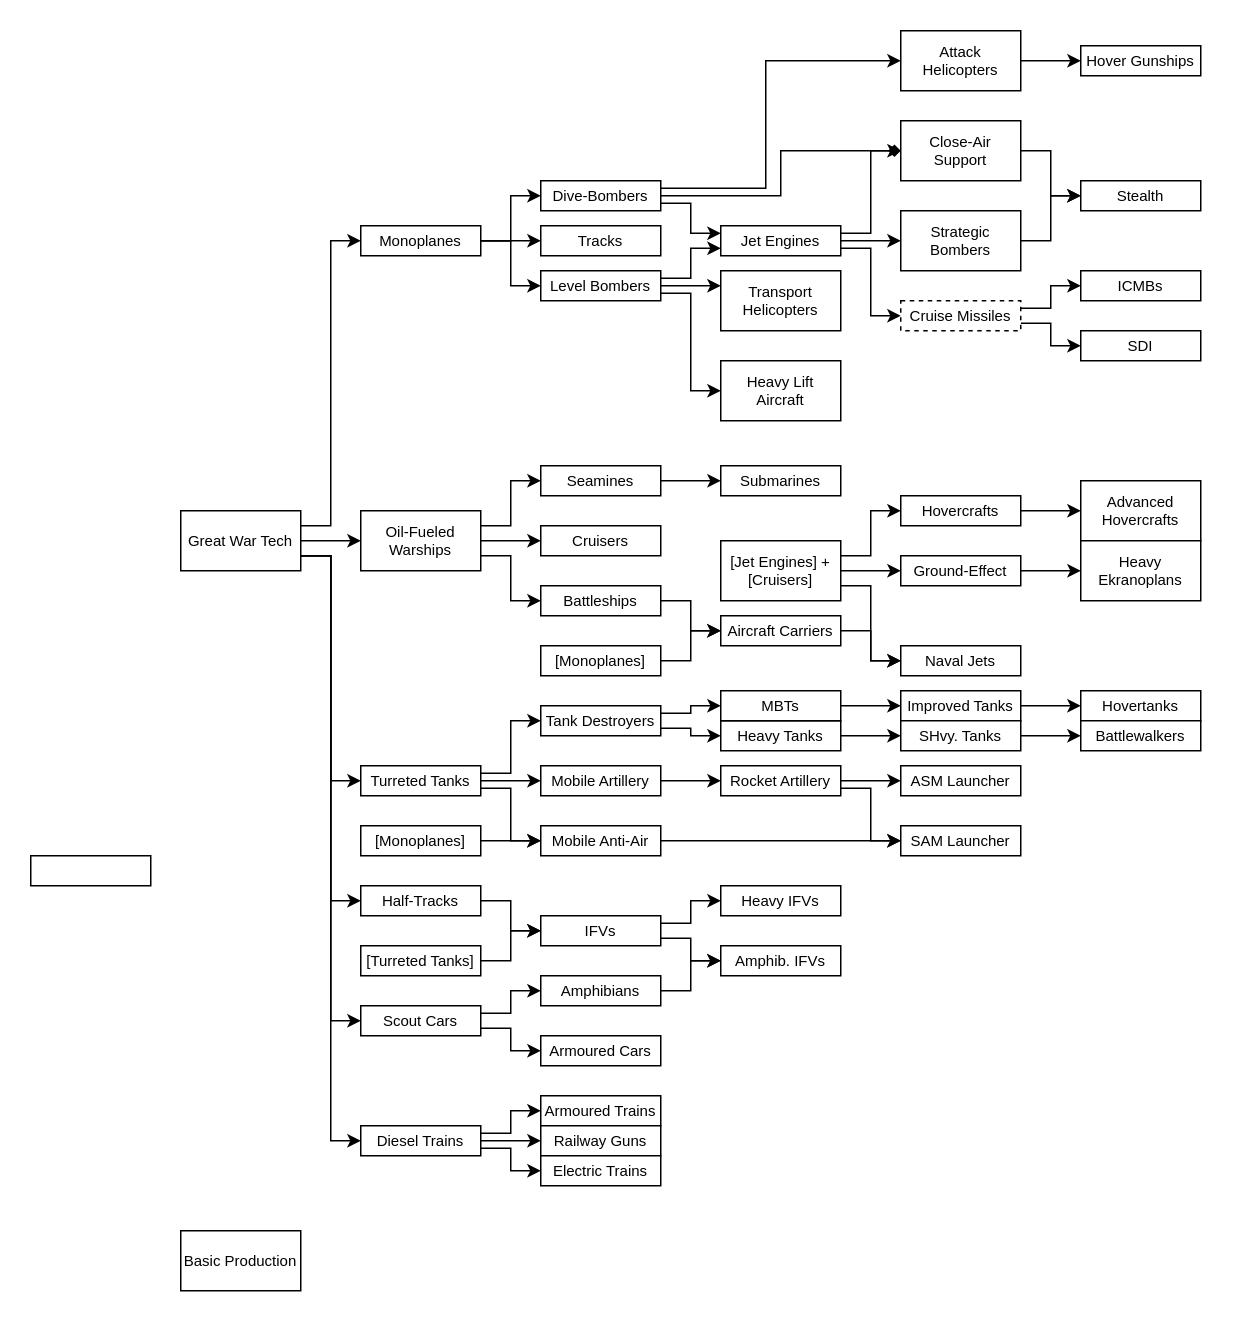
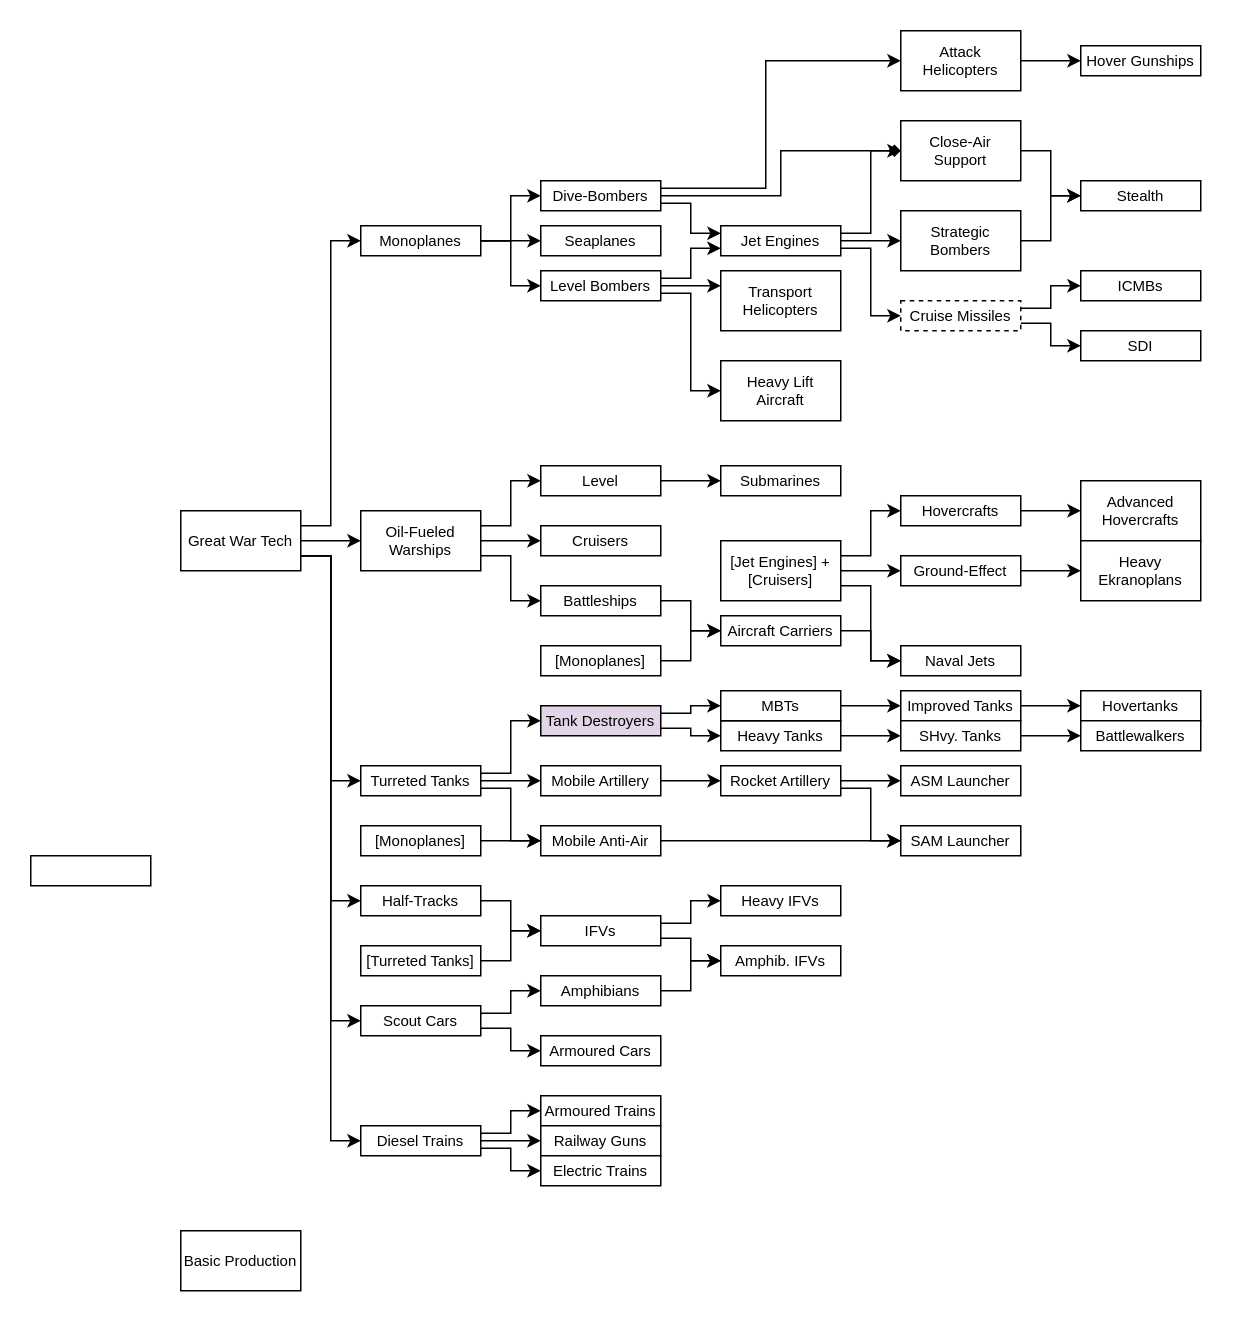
- <mxCell id="21" value="Tracks" style="rounded=0;whiteSpace=wrap;html=1;fontSize=10;" vertex="1" parent="1"><mxGeometry x="360" y="150" width="80" height="20" as="geometry" /></mxCell>
+ <mxCell id="21" value="Seaplanes" style="rounded=0;whiteSpace=wrap;html=1;fontSize=10;" vertex="1" parent="1"><mxGeometry x="360" y="150" width="80" height="20" as="geometry" /></mxCell>
- <mxCell id="45" value="Seamines" style="rounded=0;whiteSpace=wrap;html=1;fontSize=10;" vertex="1" parent="1"><mxGeometry x="360" y="310" width="80" height="20" as="geometry" /></mxCell>
+ <mxCell id="45" value="Level" style="rounded=0;whiteSpace=wrap;html=1;fontSize=10;" vertex="1" parent="1"><mxGeometry x="360" y="310" width="80" height="20" as="geometry" /></mxCell>
- <mxCell id="73" value="Tank Destroyers" style="rounded=0;whiteSpace=wrap;html=1;fontSize=10;" vertex="1" parent="1"><mxGeometry x="360" y="470" width="80" height="20" as="geometry" /></mxCell>
+ <mxCell id="73" value="Tank Destroyers" style="rounded=0;whiteSpace=wrap;html=1;fontSize=10;fillColor=#e1d5e7;" vertex="1" parent="1"><mxGeometry x="360" y="470" width="80" height="20" as="geometry" /></mxCell>
